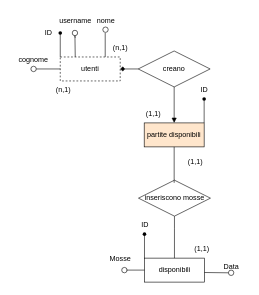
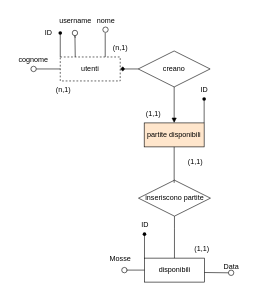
- <mxCell id="10" value="inseriscono mosse" style="shape=rhombus;perimeter=rhombusPerimeter;whiteSpace=wrap;html=1;align=center;" parent="1" vertex="1"><mxGeometry x="230.5" y="300" width="120" height="60" as="geometry" /></mxCell>
+ <mxCell id="10" value="inseriscono partite" style="shape=rhombus;perimeter=rhombusPerimeter;whiteSpace=wrap;html=1;align=center;" parent="1" vertex="1"><mxGeometry x="230.5" y="300" width="120" height="60" as="geometry" /></mxCell>
